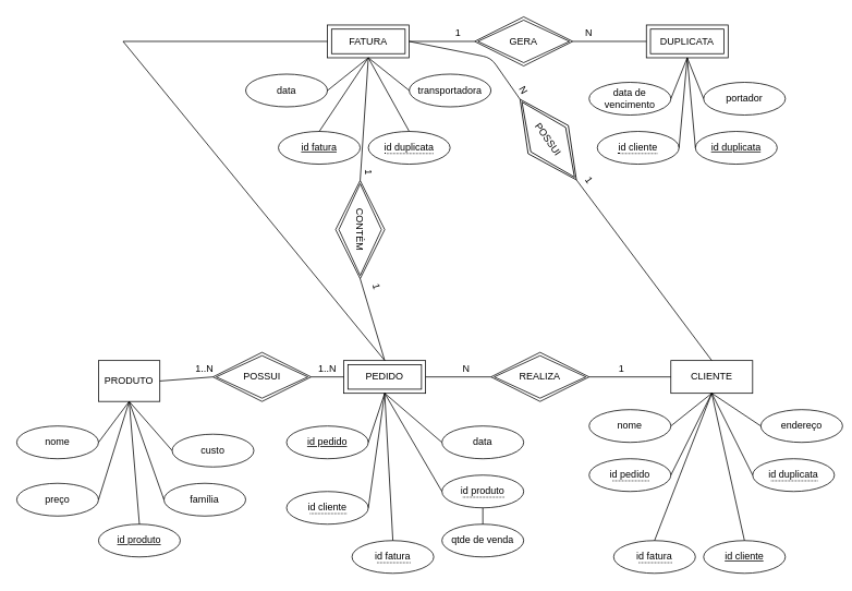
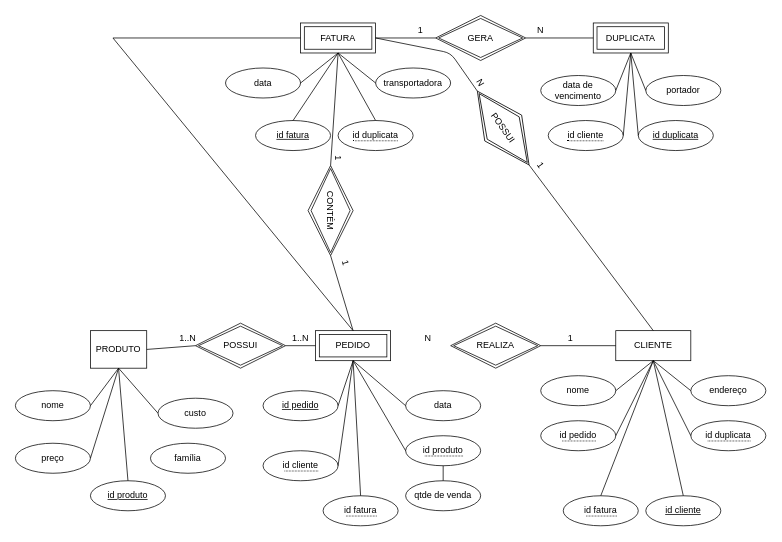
- <mxCell id="75" value="" style="endArrow=none;html=1;exitX=1;exitY=0.5;exitDx=0;exitDy=0;entryX=0;entryY=0.5;entryDx=0;entryDy=0;" edge="1" parent="1" source="13" target="74"><mxGeometry width="50" height="50" relative="1" as="geometry"><mxPoint x="560" y="410" as="sourcePoint" /><mxPoint x="610" y="360" as="targetPoint" /></mxGeometry></mxCell>
- <mxCell id="27" value="endereço" style="ellipse;whiteSpace=wrap;html=1;align=center;" vertex="1" parent="1"><mxGeometry x="930" y="500" width="100" height="40" as="geometry" /></mxCell>
+ <mxCell id="27" value="endereço" style="ellipse;whiteSpace=wrap;html=1;align=center;" vertex="1" parent="1"><mxGeometry x="920" y="500" width="100" height="40" as="geometry" /></mxCell>
- <mxCell id="11" value="" style="endArrow=none;html=1;exitX=0;exitY=0.5;exitDx=0;exitDy=0;entryX=0.5;entryY=1;entryDx=0;entryDy=0;" edge="1" parent="1" source="7" target="2"><mxGeometry width="50" height="50" relative="1" as="geometry"><mxPoint x="280" y="580" as="sourcePoint" /><mxPoint x="330" y="530" as="targetPoint" /></mxGeometry></mxCell>
